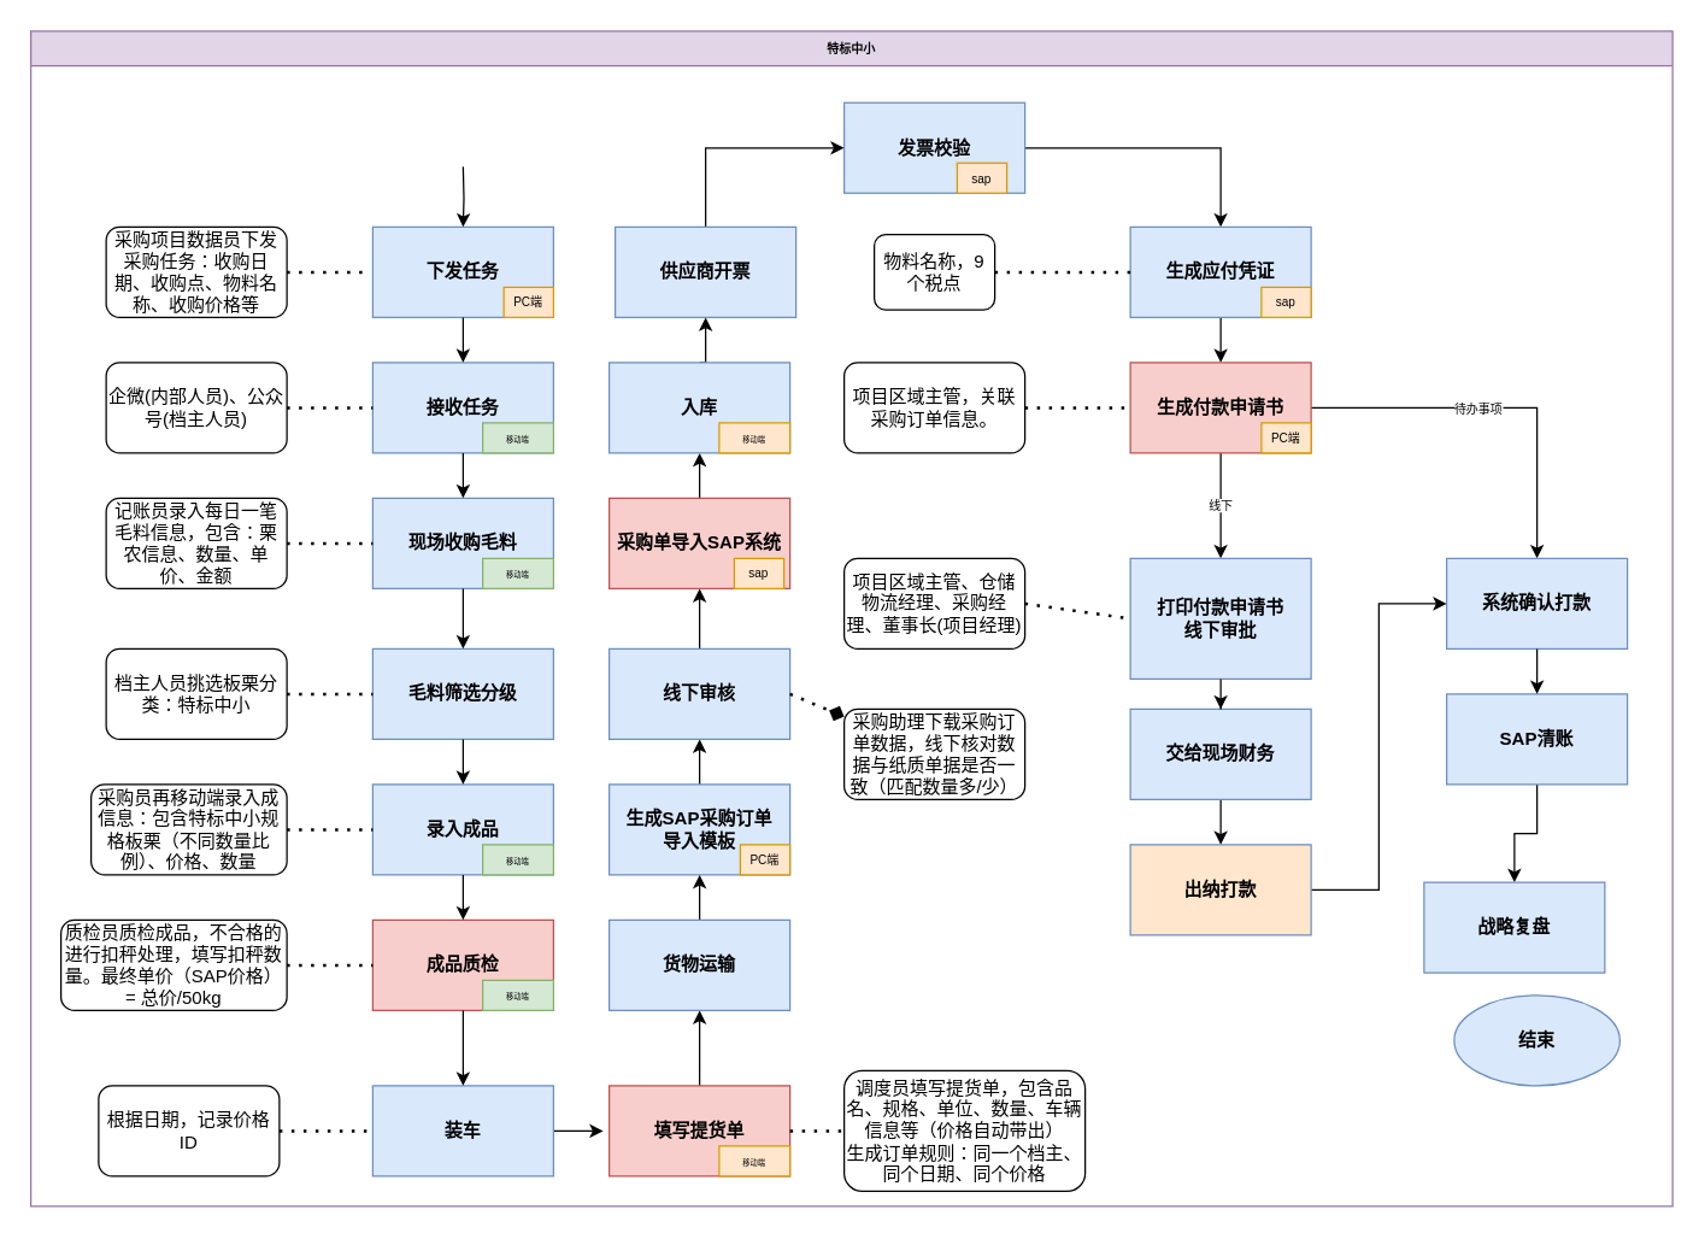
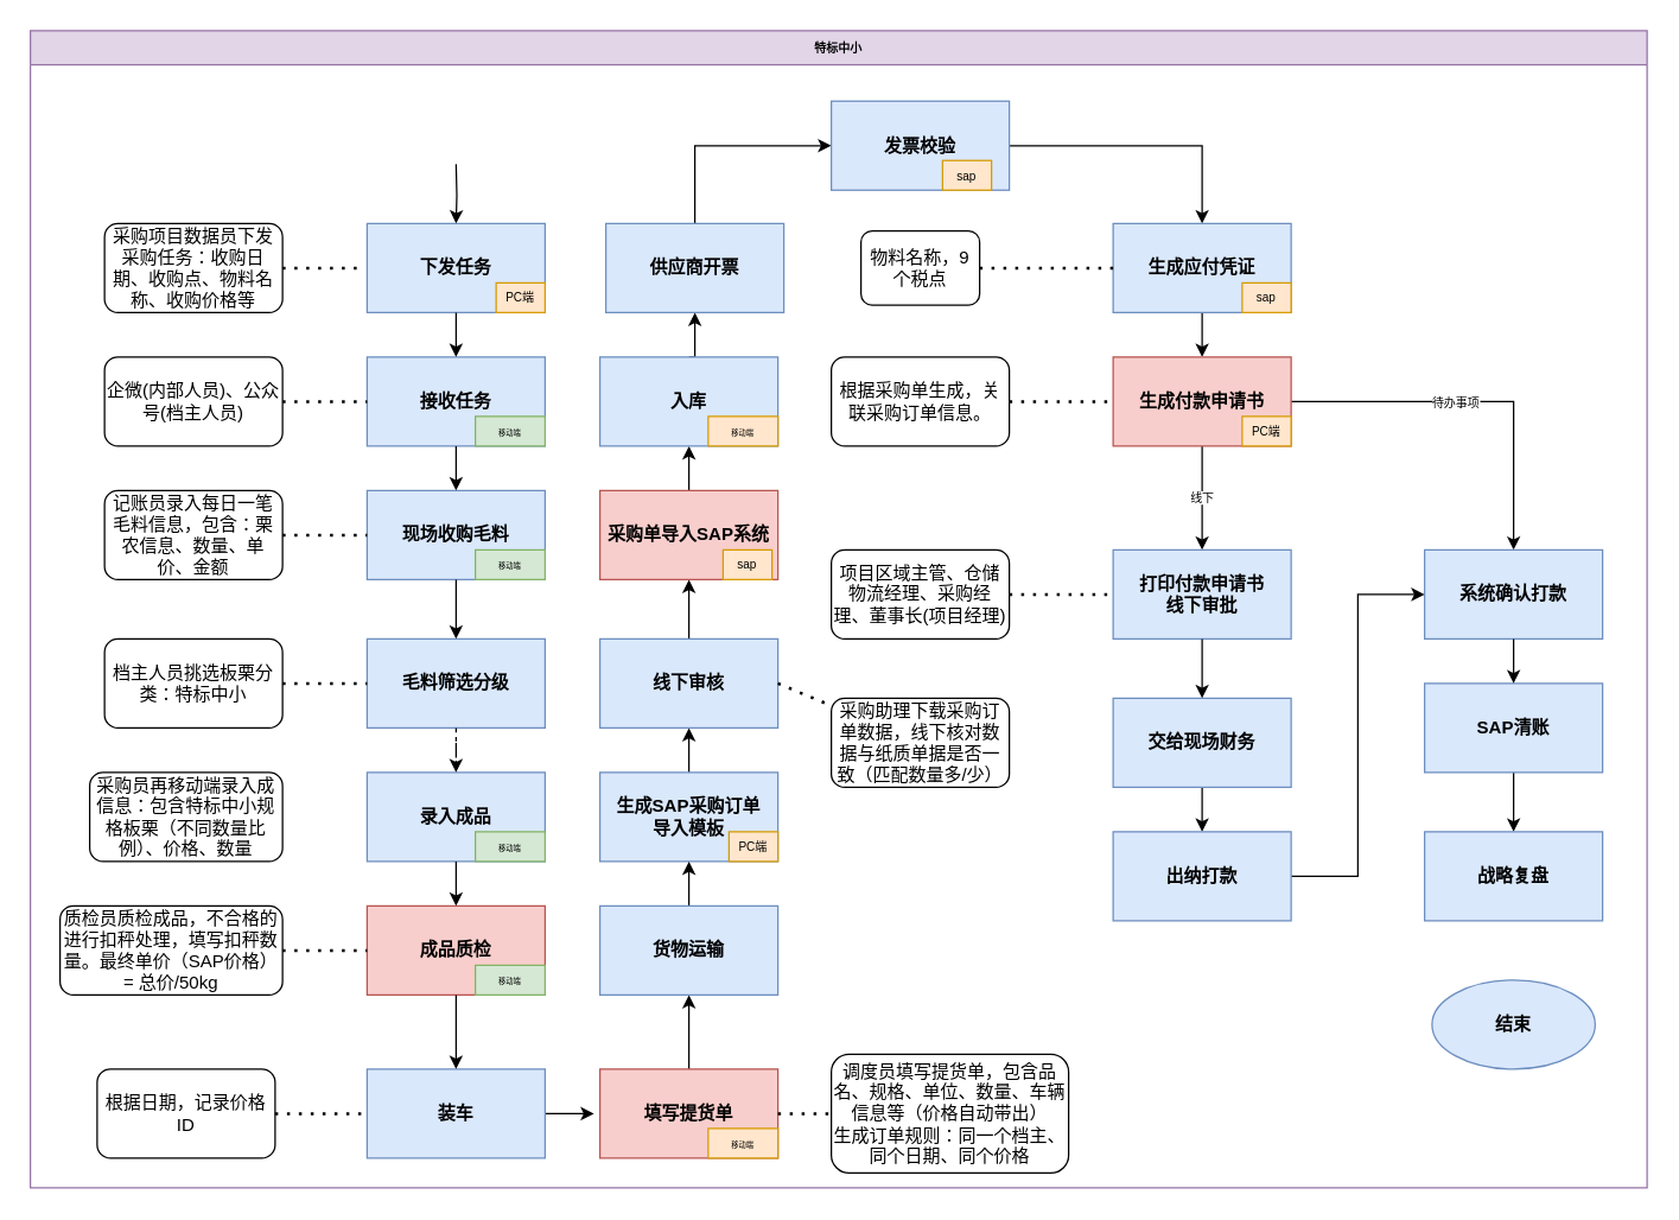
- <mxCell id="48" value="项目区域主管，关联采购订单信息。" style="rounded=1;whiteSpace=wrap;html=1;" parent="2" vertex="1"><mxGeometry x="540" y="220" width="120" height="60" as="geometry" /></mxCell>
+ <mxCell id="48" value="根据采购单生成，关联采购订单信息。" style="rounded=1;whiteSpace=wrap;html=1;" parent="2" vertex="1"><mxGeometry x="540" y="220" width="120" height="60" as="geometry" /></mxCell>
- <mxCell id="49" value="打印付款申请书&lt;br&gt;线下审批" style="whiteSpace=wrap;html=1;fontStyle=1;fillColor=#dae8fc;strokeColor=#6c8ebf;" parent="2" vertex="1"><mxGeometry x="730" y="350" width="120" height="80" as="geometry" /></mxCell>
+ <mxCell id="49" value="打印付款申请书&lt;br&gt;线下审批" style="whiteSpace=wrap;html=1;fontStyle=1;fillColor=#dae8fc;strokeColor=#6c8ebf;" parent="2" vertex="1"><mxGeometry x="730" y="350" width="120" height="60" as="geometry" /></mxCell>
- <mxCell id="83" value="" style="endArrow=diamond;dashed=1;html=1;dashPattern=1 3;strokeWidth=2;rounded=0;fontSize=8;exitX=1;exitY=0.5;exitDx=0;exitDy=0;" parent="2" source="29" target="30" edge="1"><mxGeometry width="50" height="50" relative="1" as="geometry"><mxPoint x="610" y="370" as="sourcePoint" /><mxPoint x="660" y="320" as="targetPoint" /></mxGeometry></mxCell>
+ <mxCell id="83" value="" style="endArrow=none;dashed=1;html=1;dashPattern=1 3;strokeWidth=2;rounded=0;fontSize=8;exitX=1;exitY=0.5;exitDx=0;exitDy=0;" parent="2" source="29" target="30" edge="1"><mxGeometry width="50" height="50" relative="1" as="geometry"><mxPoint x="610" y="370" as="sourcePoint" /><mxPoint x="660" y="320" as="targetPoint" /></mxGeometry></mxCell>
- <mxCell id="16" value="" style="edgeStyle=orthogonalEdgeStyle;rounded=0;orthogonalLoop=1;jettySize=auto;html=1;" parent="2" source="11" target="14" edge="1"><mxGeometry relative="1" as="geometry" /></mxCell>
+ <mxCell id="16" value="" style="edgeStyle=orthogonalEdgeStyle;rounded=0;orthogonalLoop=1;jettySize=auto;html=1;dashed=1;" parent="2" source="11" target="14" edge="1"><mxGeometry relative="1" as="geometry" /></mxCell>
- <mxCell id="67" value="" style="endArrow=none;dashed=1;html=1;dashPattern=1 3;strokeWidth=2;rounded=0;exitX=1;exitY=0.5;exitDx=0;exitDy=0;entryX=0;entryY=0.5;entryDx=0;entryDy=0;" parent="2" source="15" target="14" edge="1"><mxGeometry width="50" height="50" relative="1" as="geometry"><mxPoint x="190" y="270" as="sourcePoint" /><mxPoint x="247" y="270" as="targetPoint" /></mxGeometry></mxCell>
- <mxCell id="55" value="出纳打款" style="whiteSpace=wrap;html=1;fontStyle=1;fillColor=#ffe6cc;strokeColor=#6c8ebf;" parent="2" vertex="1"><mxGeometry x="730" y="540" width="120" height="60" as="geometry" /></mxCell>
+ <mxCell id="55" value="出纳打款" style="whiteSpace=wrap;html=1;fontStyle=1;fillColor=#dae8fc;strokeColor=#6c8ebf;" parent="2" vertex="1"><mxGeometry x="730" y="540" width="120" height="60" as="geometry" /></mxCell>
- <mxCell id="87" value="战略复盘" style="whiteSpace=wrap;html=1;fillColor=#dae8fc;strokeColor=#6c8ebf;fontStyle=1;" parent="2" vertex="1"><mxGeometry x="925" y="565" width="120" height="60" as="geometry" /></mxCell>
+ <mxCell id="87" value="战略复盘" style="whiteSpace=wrap;html=1;fillColor=#dae8fc;strokeColor=#6c8ebf;fontStyle=1;" parent="2" vertex="1"><mxGeometry x="940" y="540" width="120" height="60" as="geometry" /></mxCell>
